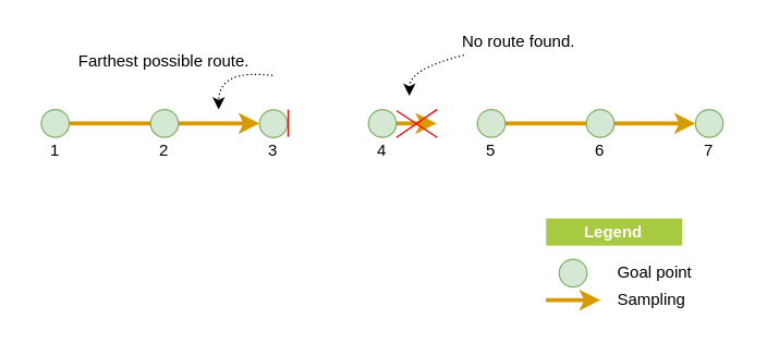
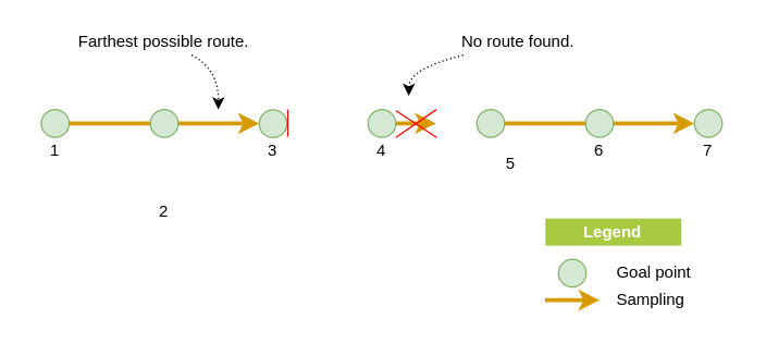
- <mxCell id="21" value="Farthest possible route." style="text;html=1;strokeColor=none;fillColor=none;align=center;verticalAlign=middle;whiteSpace=wrap;rounded=0;" parent="1" vertex="1"><mxGeometry x="30.42" y="35" width="180" height="20" as="geometry" /></mxCell>
+ <mxCell id="21" value="Farthest possible route." style="text;html=1;strokeColor=none;fillColor=none;align=center;verticalAlign=middle;whiteSpace=wrap;rounded=0;" parent="1" vertex="1"><mxGeometry x="30.42" y="20" width="180" height="20" as="geometry" /></mxCell>
- <mxCell id="12" value="2" style="text;html=1;strokeColor=none;fillColor=none;align=center;verticalAlign=middle;whiteSpace=wrap;rounded=0;" parent="1" vertex="1"><mxGeometry x="100.21" y="100.42" width="40" height="20" as="geometry" /></mxCell>
+ <mxCell id="12" value="2" style="text;html=1;strokeColor=none;fillColor=none;align=center;verticalAlign=middle;whiteSpace=wrap;rounded=0;" parent="1" vertex="1"><mxGeometry x="100.21" y="145.42" width="40" height="20" as="geometry" /></mxCell>
- <mxCell id="15" value="5" style="text;html=1;strokeColor=none;fillColor=none;align=center;verticalAlign=middle;whiteSpace=wrap;rounded=0;" parent="1" vertex="1"><mxGeometry x="340.21" y="100.42" width="40" height="20" as="geometry" /></mxCell>
+ <mxCell id="15" value="5" style="text;html=1;strokeColor=none;fillColor=none;align=center;verticalAlign=middle;whiteSpace=wrap;rounded=0;" parent="1" vertex="1"><mxGeometry x="355.21" y="110.42" width="40" height="20" as="geometry" /></mxCell>
